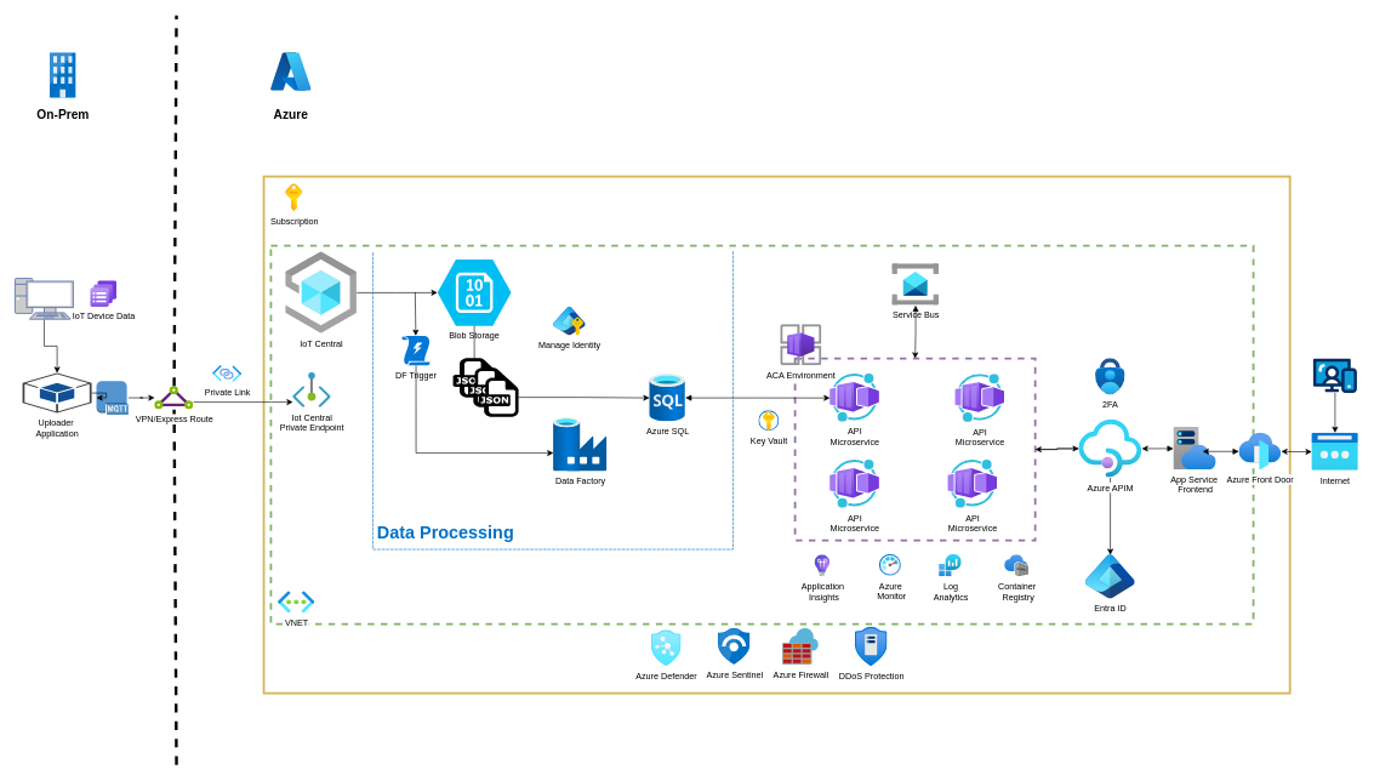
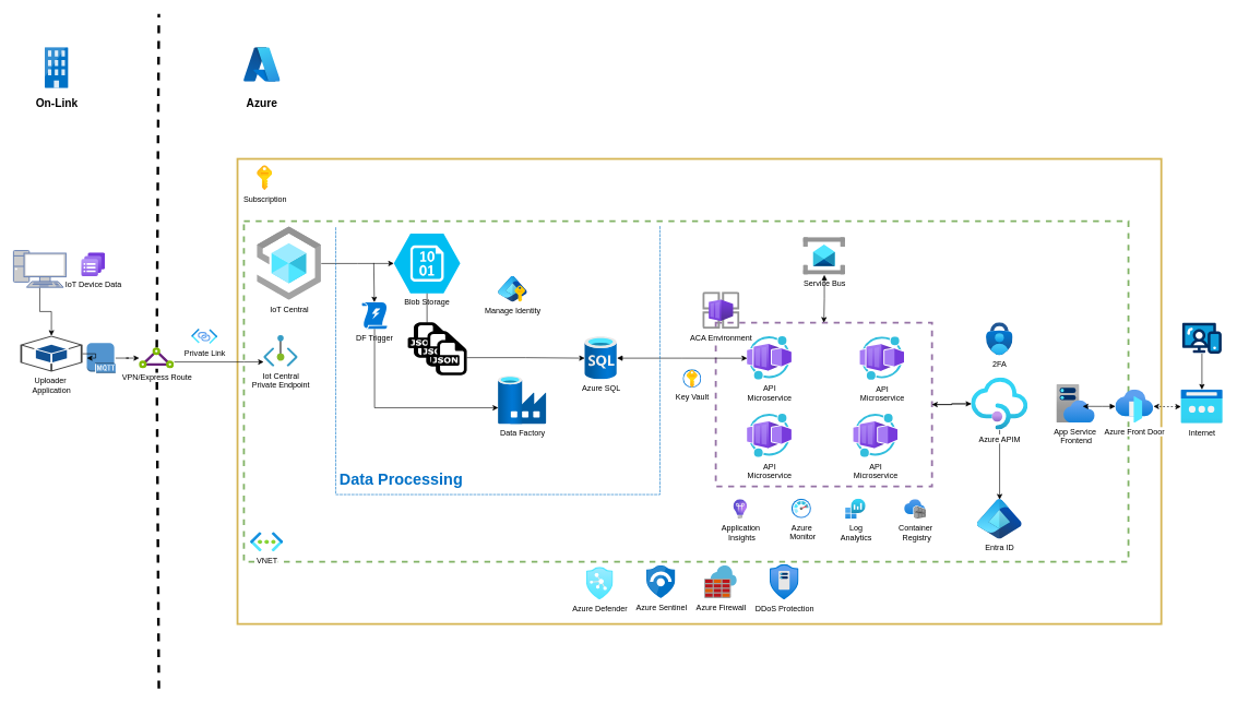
- <mxCell id="11" value="On-Prem" style="text;strokeColor=none;align=center;fillColor=none;html=1;verticalAlign=middle;whiteSpace=wrap;rounded=0;fontStyle=1;fontSize=17;" parent="1" vertex="1"><mxGeometry x="48.59" y="144.42" width="75.2" height="30" as="geometry" /></mxCell>
+ <mxCell id="11" value="On-Link" style="text;strokeColor=none;align=center;fillColor=none;html=1;verticalAlign=middle;whiteSpace=wrap;rounded=0;fontStyle=1;fontSize=17;" parent="1" vertex="1"><mxGeometry x="48.59" y="144.42" width="75.2" height="30" as="geometry" /></mxCell>
- <mxCell id="53" style="edgeStyle=orthogonalEdgeStyle;rounded=0;orthogonalLoop=1;jettySize=auto;html=1;startArrow=block;startFill=1;" parent="1" source="54" target="19" edge="1"><mxGeometry relative="1" as="geometry" /></mxCell>
- <mxCell id="21" style="edgeStyle=orthogonalEdgeStyle;rounded=0;orthogonalLoop=1;jettySize=auto;html=1;startArrow=classic;startFill=1;" parent="1" source="22" target="20" edge="1"><mxGeometry relative="1" as="geometry"><mxPoint x="1872" y="532" as="targetPoint" /></mxGeometry></mxCell>
+ <mxCell id="21" style="edgeStyle=orthogonalEdgeStyle;rounded=0;orthogonalLoop=1;jettySize=auto;html=1;startArrow=classic;startFill=1;dashed=1;" parent="1" source="22" target="20" edge="1"><mxGeometry relative="1" as="geometry"><mxPoint x="1872" y="532" as="targetPoint" /></mxGeometry></mxCell>
